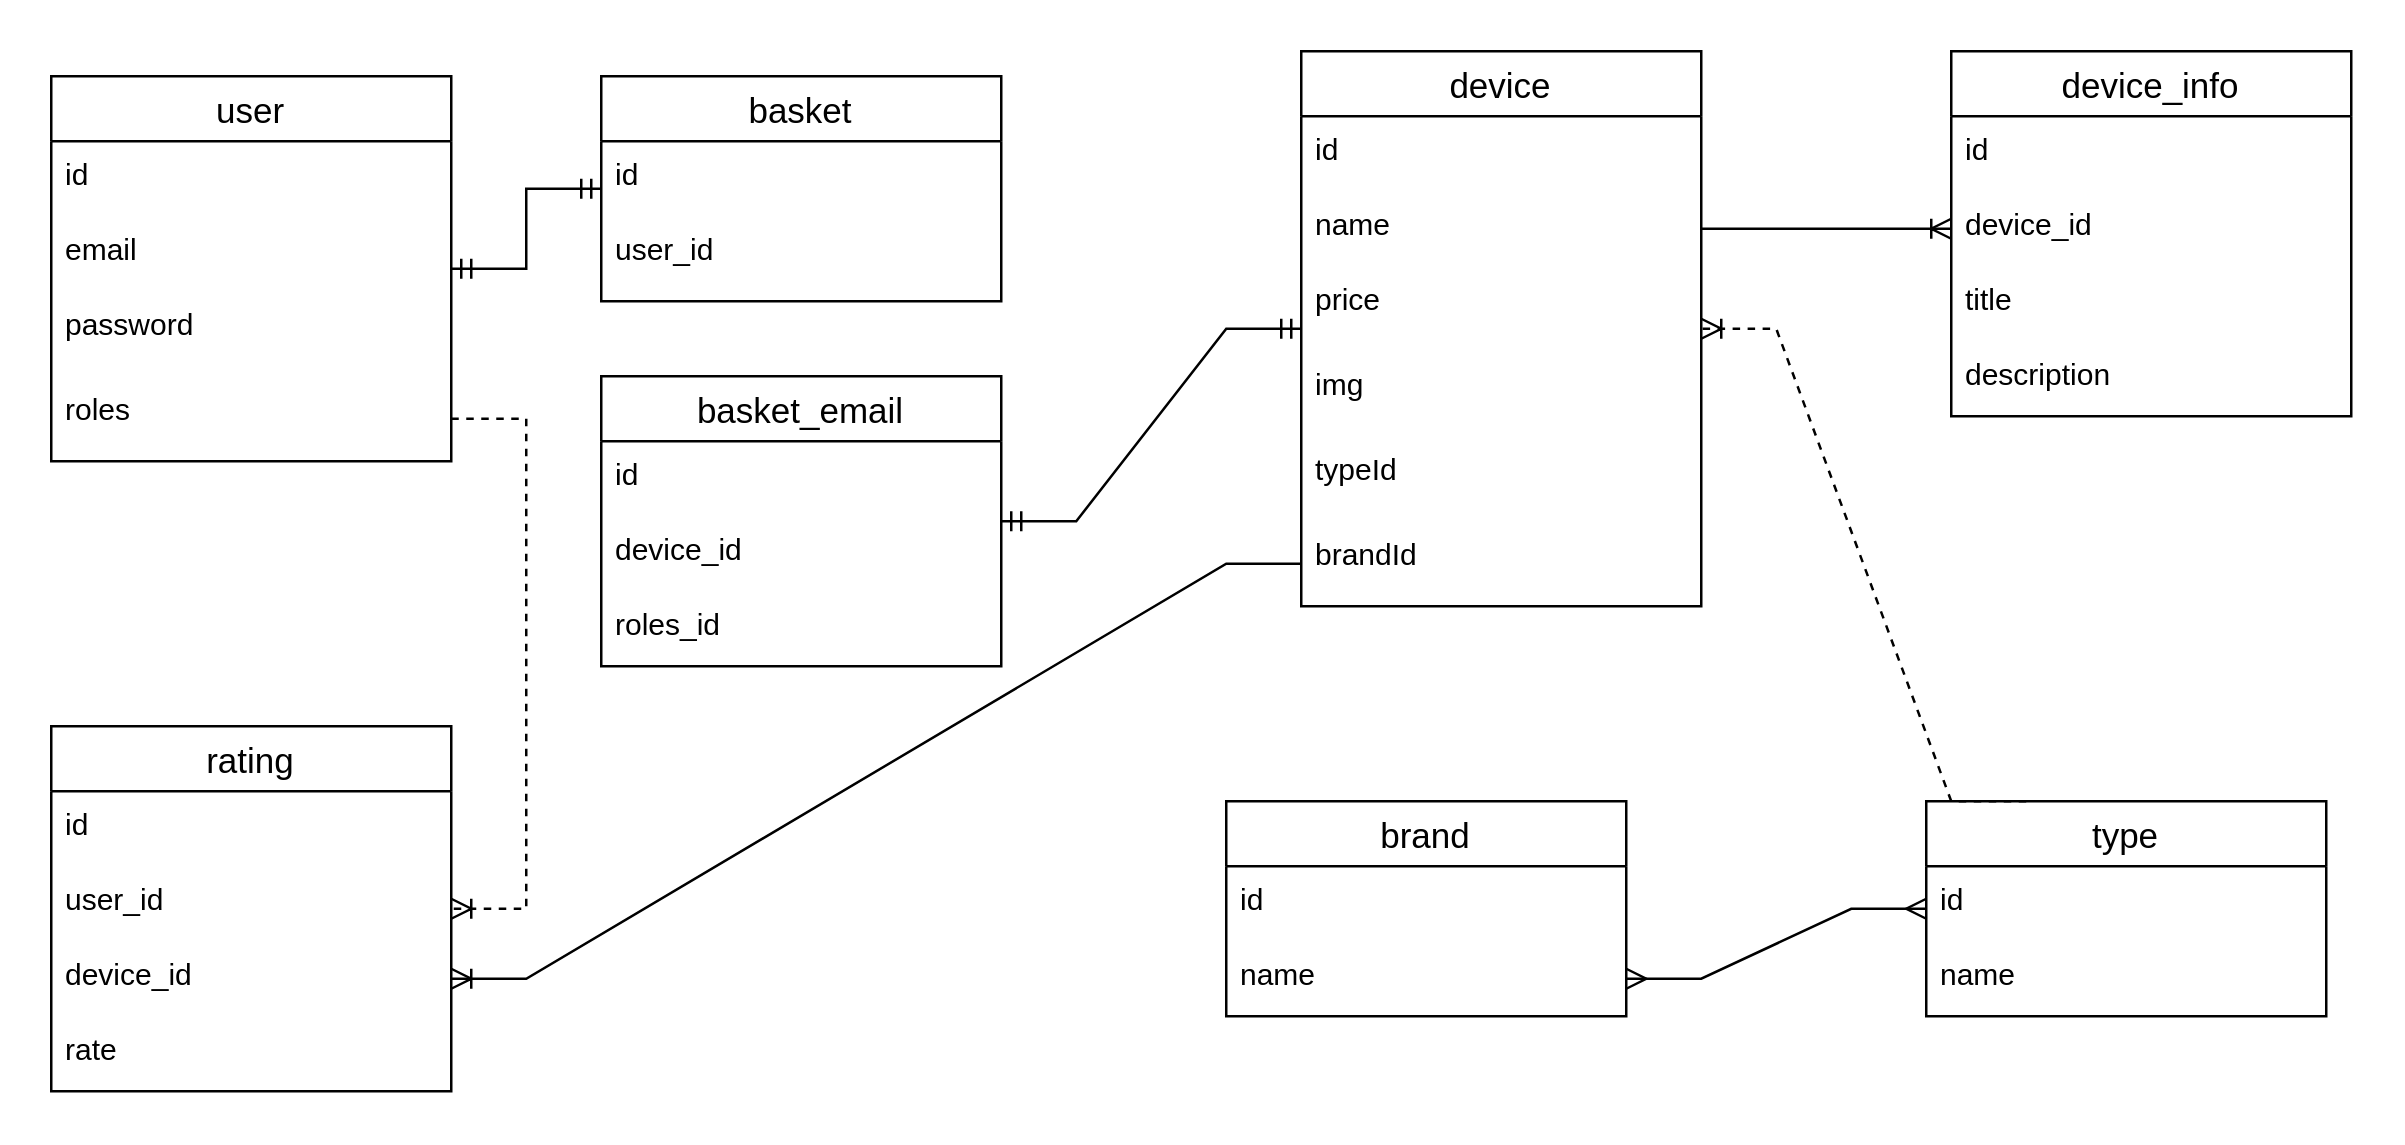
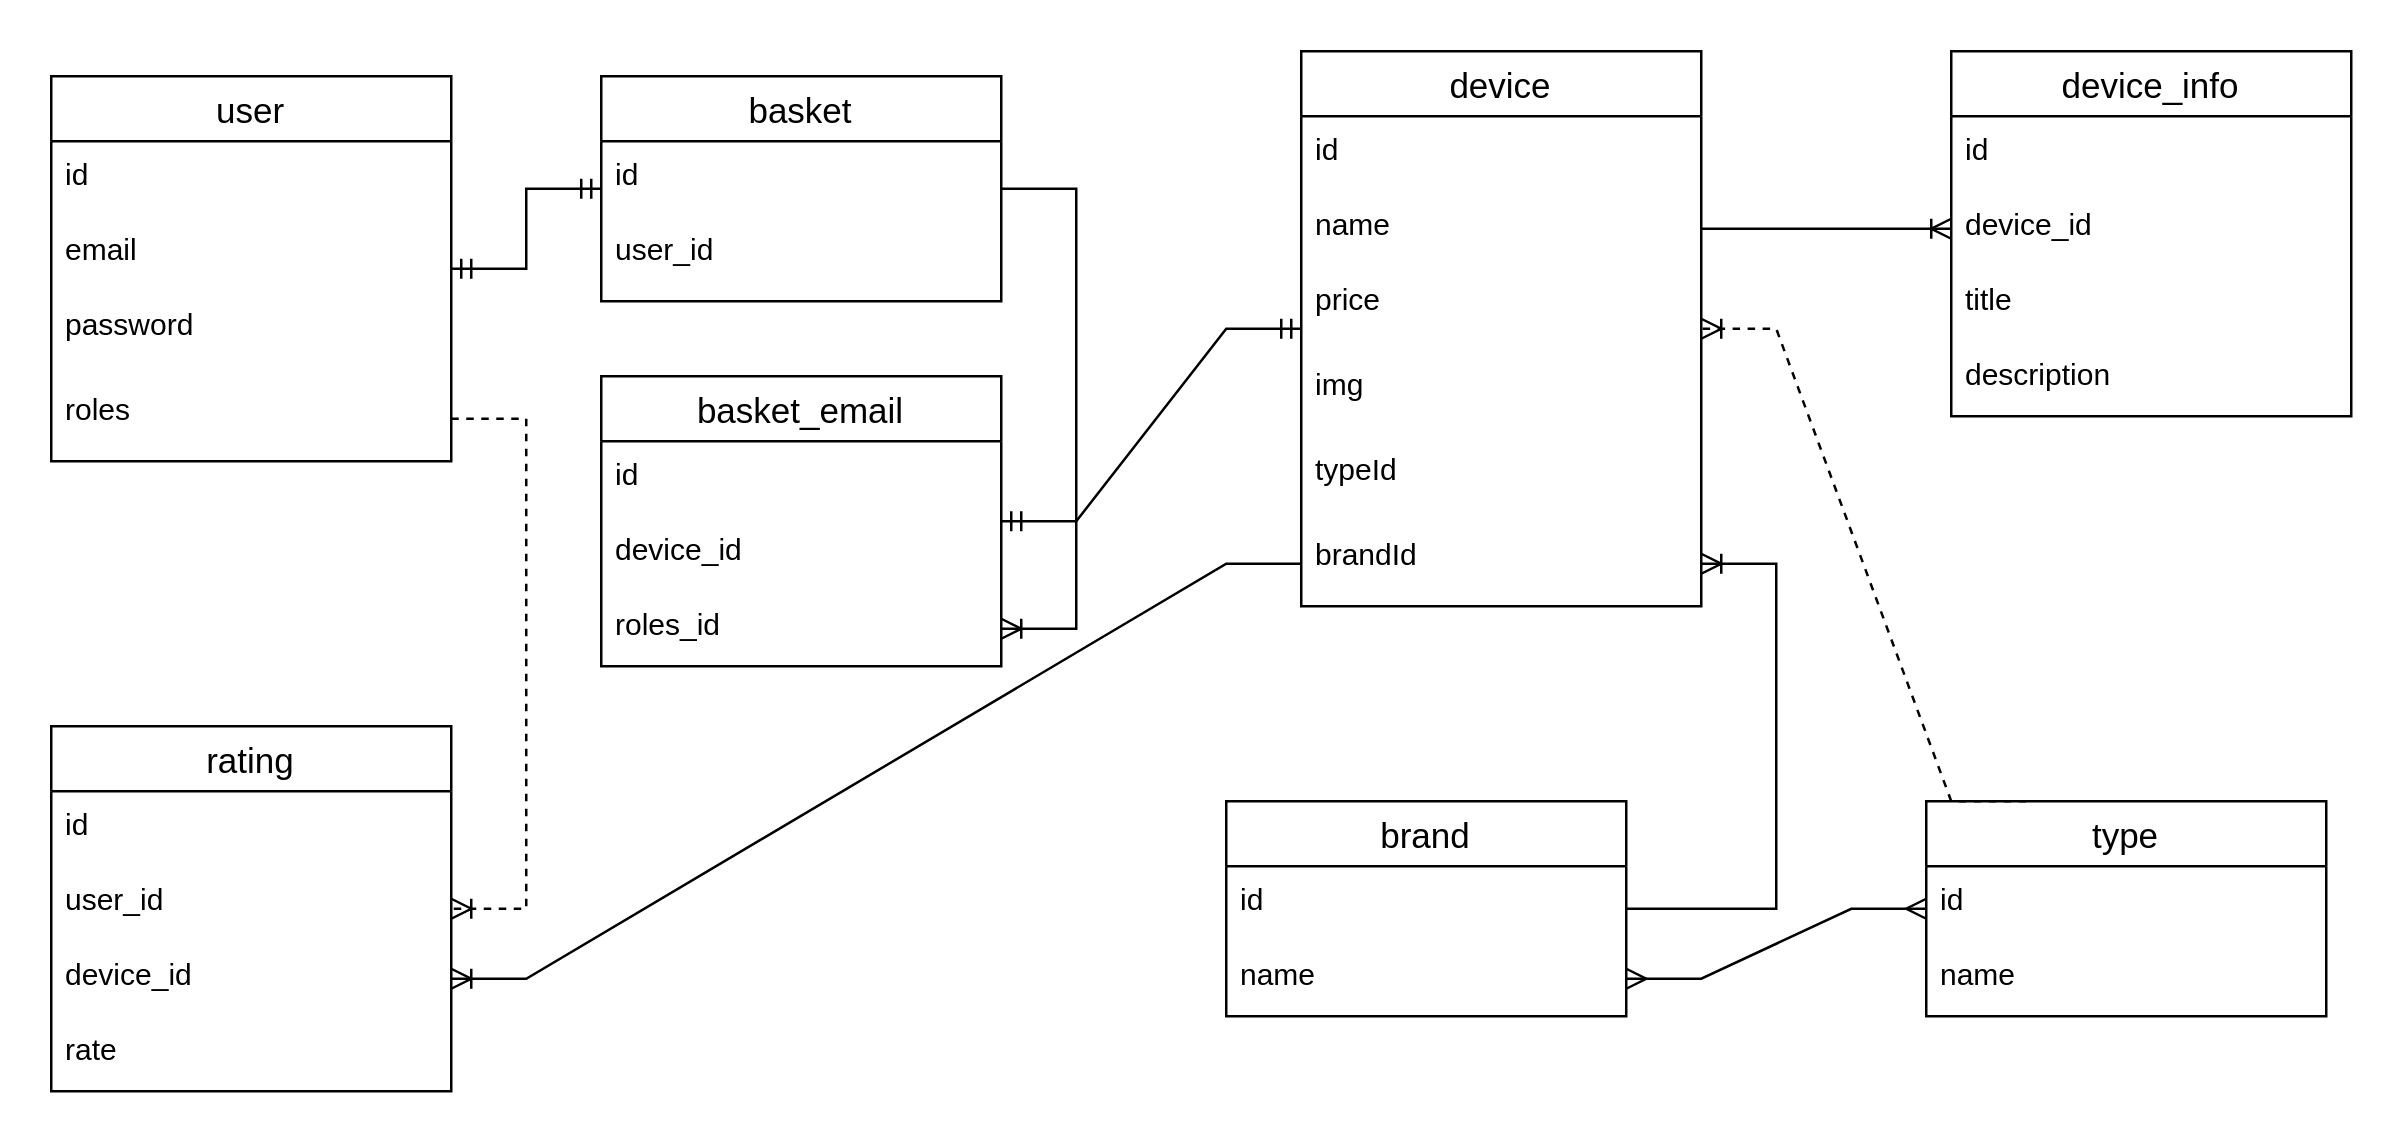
+ <mxCell id="45" value="" style="edgeStyle=entityRelationEdgeStyle;fontSize=12;html=1;endArrow=ERoneToMany;rounded=0;" edge="1" parent="1" source="7" target="36"><mxGeometry width="100" height="100" relative="1" as="geometry"><mxPoint x="120" y="310" as="sourcePoint" /><mxPoint x="390" y="250" as="targetPoint" /></mxGeometry></mxCell>
+ <mxCell id="25" value="" style="edgeStyle=entityRelationEdgeStyle;fontSize=12;html=1;endArrow=ERoneToMany;rounded=0;" edge="1" parent="1" source="21" target="17"><mxGeometry width="100" height="100" relative="1" as="geometry"><mxPoint x="550" y="430" as="sourcePoint" /><mxPoint x="650" y="330" as="targetPoint" /></mxGeometry></mxCell>
